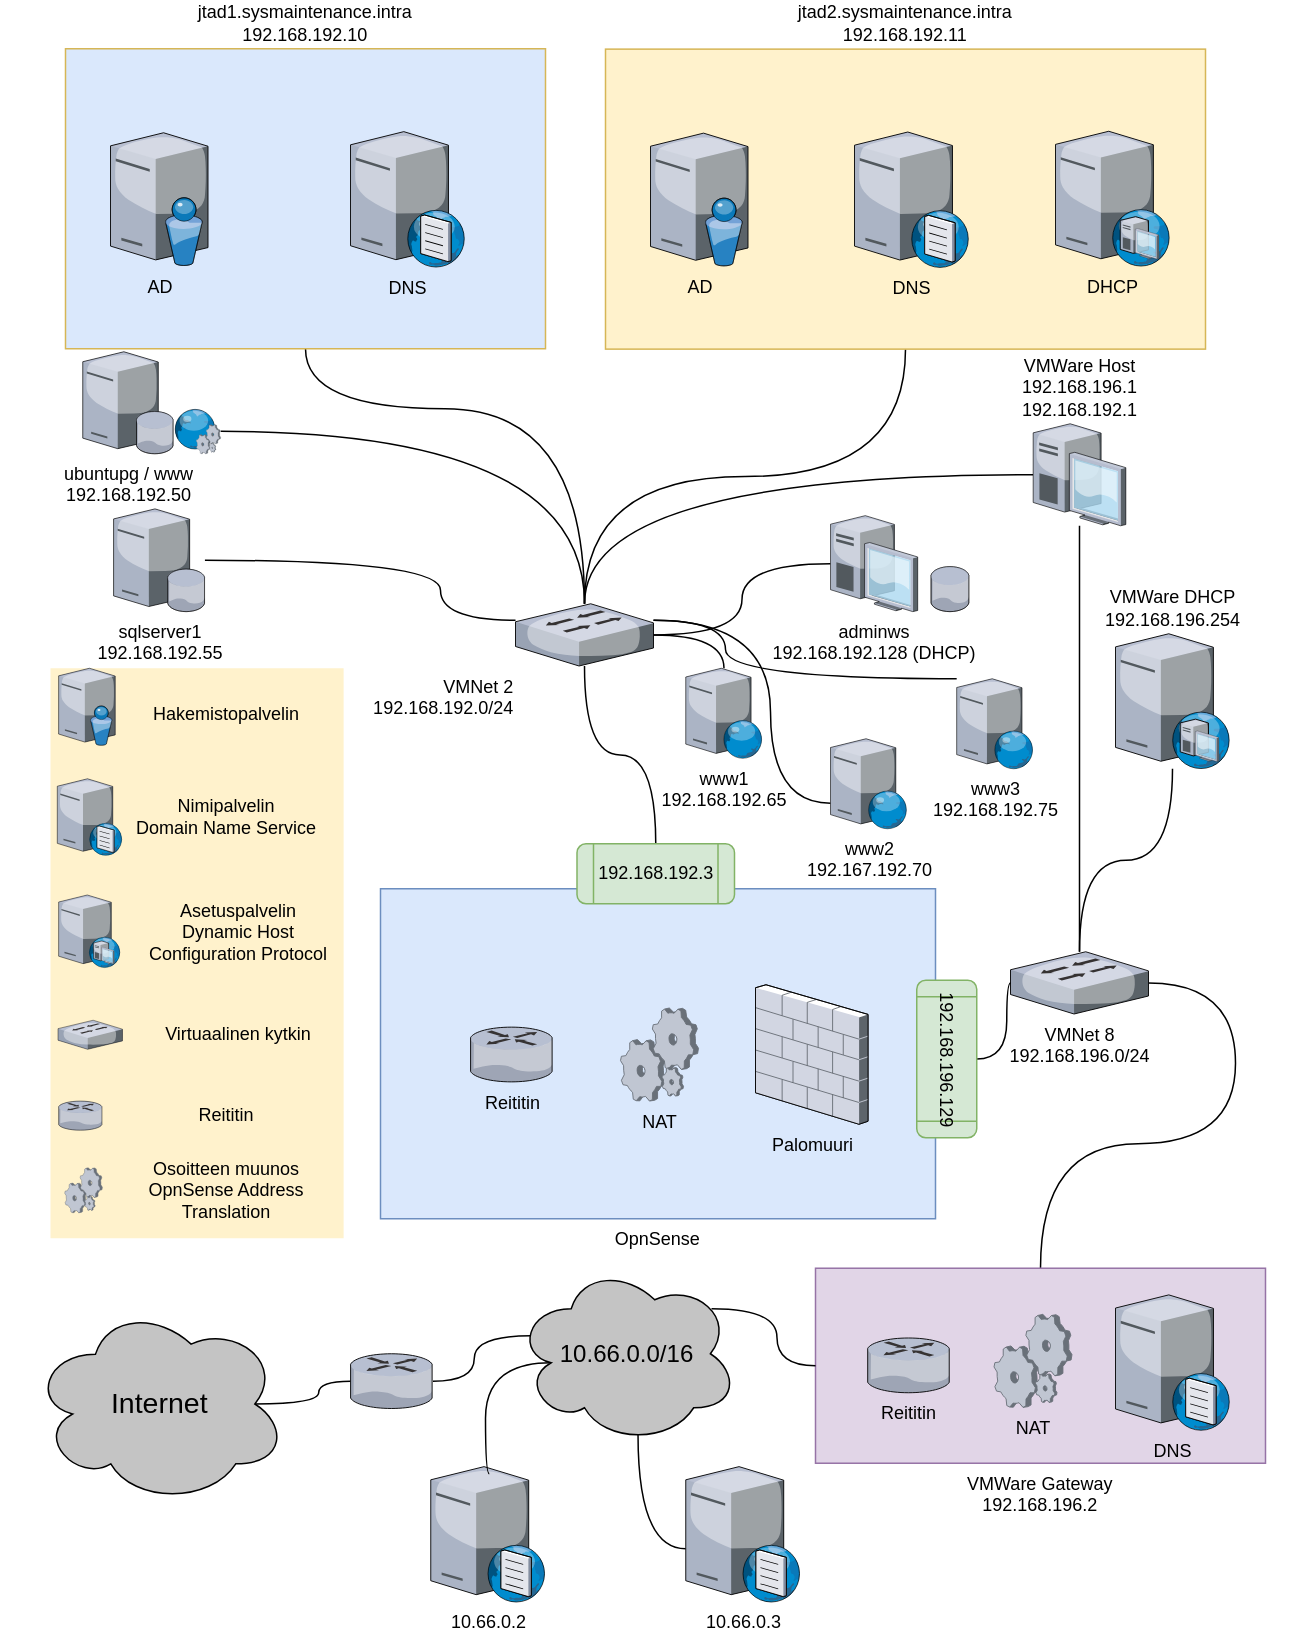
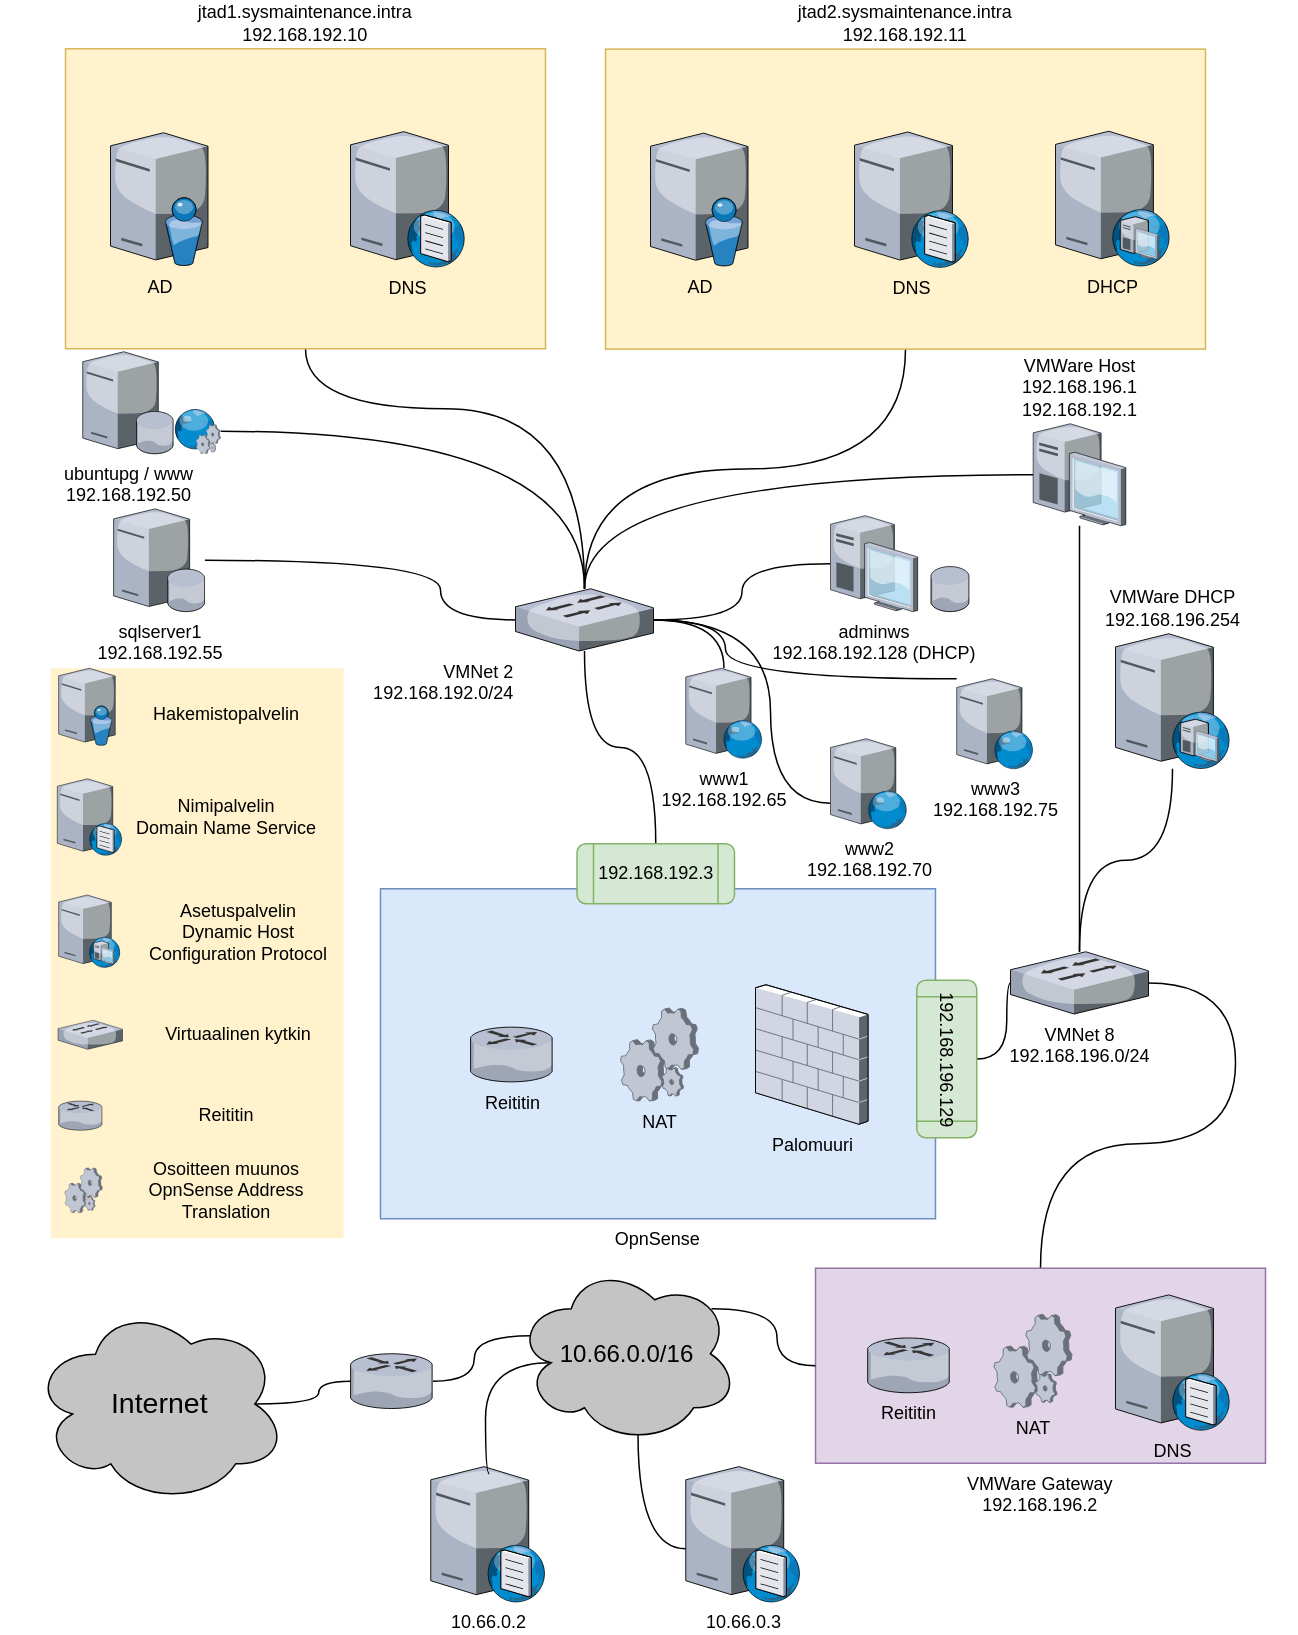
- <mxCell id="3" value="jtad1.sysmaintenance.intra&lt;br&gt;192.168.192.10" style="rounded=0;whiteSpace=wrap;html=1;shadow=0;glass=0;sketch=0;fillColor=#dae8fc;strokeColor=#d6b656;labelPosition=center;verticalLabelPosition=top;align=center;verticalAlign=bottom;" parent="1" vertex="1"><mxGeometry x="43" y="20" width="320" height="200" as="geometry" /></mxCell>
+ <mxCell id="3" value="jtad1.sysmaintenance.intra&lt;br&gt;192.168.192.10" style="rounded=0;whiteSpace=wrap;html=1;shadow=0;glass=0;sketch=0;fillColor=#fff2cc;strokeColor=#d6b656;labelPosition=center;verticalLabelPosition=top;align=center;verticalAlign=bottom;" parent="1" vertex="1"><mxGeometry x="43" y="20" width="320" height="200" as="geometry" /></mxCell>
- <mxCell id="19" value="VMNet 2&lt;br&gt;192.168.192.0/24" style="verticalLabelPosition=bottom;sketch=0;aspect=fixed;html=1;verticalAlign=top;strokeColor=none;align=right;outlineConnect=0;shape=mxgraph.citrix.switch;rounded=1;shadow=0;glass=0;labelPosition=left;" parent="1" vertex="1"><mxGeometry x="343" y="390" width="92" height="41.5" as="geometry" /></mxCell>
+ <mxCell id="19" value="VMNet 2&lt;br&gt;192.168.192.0/24" style="verticalLabelPosition=bottom;sketch=0;aspect=fixed;html=1;verticalAlign=top;strokeColor=none;align=right;outlineConnect=0;shape=mxgraph.citrix.switch;rounded=1;shadow=0;glass=0;labelPosition=left;" parent="1" vertex="1"><mxGeometry x="343" y="380" width="92" height="41.5" as="geometry" /></mxCell>
- <mxCell id="68" value="www2&lt;br&gt;192.167.192.70" style="verticalLabelPosition=bottom;sketch=0;aspect=fixed;html=1;verticalAlign=top;strokeColor=none;align=center;outlineConnect=0;shape=mxgraph.citrix.web_server;" vertex="1" parent="1"><mxGeometry x="553" y="480" width="51" height="60" as="geometry" /></mxCell>
+ <mxCell id="68" value="www2&lt;br&gt;192.168.192.70" style="verticalLabelPosition=bottom;sketch=0;aspect=fixed;html=1;verticalAlign=top;strokeColor=none;align=center;outlineConnect=0;shape=mxgraph.citrix.web_server;" vertex="1" parent="1"><mxGeometry x="553" y="480" width="51" height="60" as="geometry" /></mxCell>
